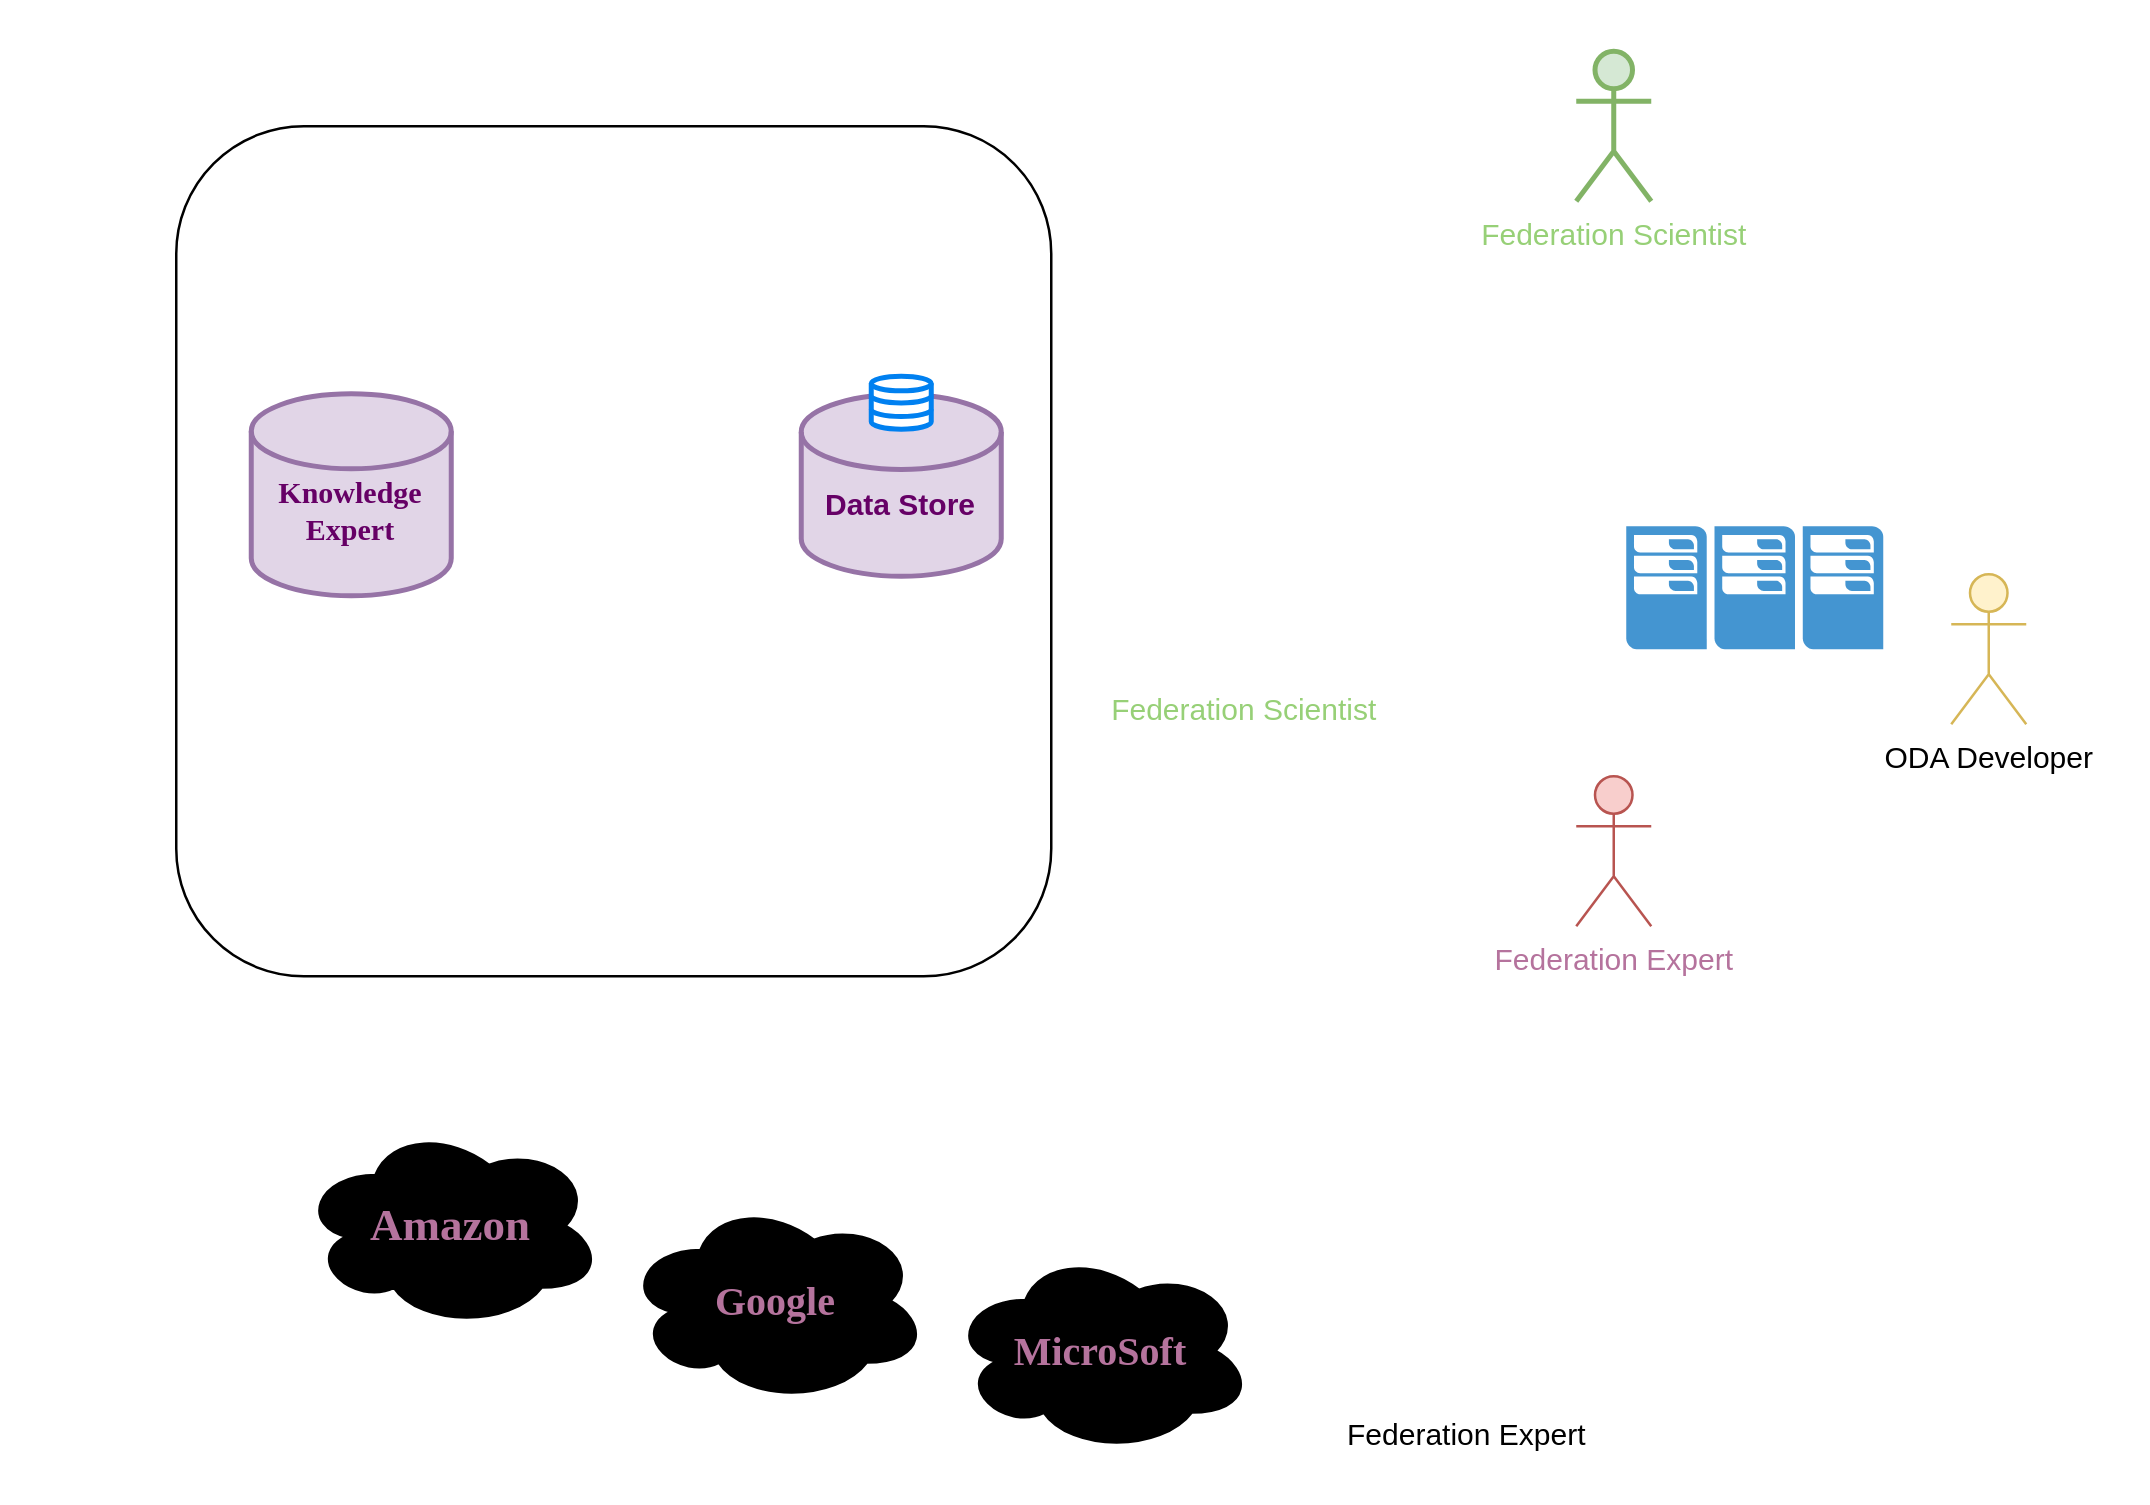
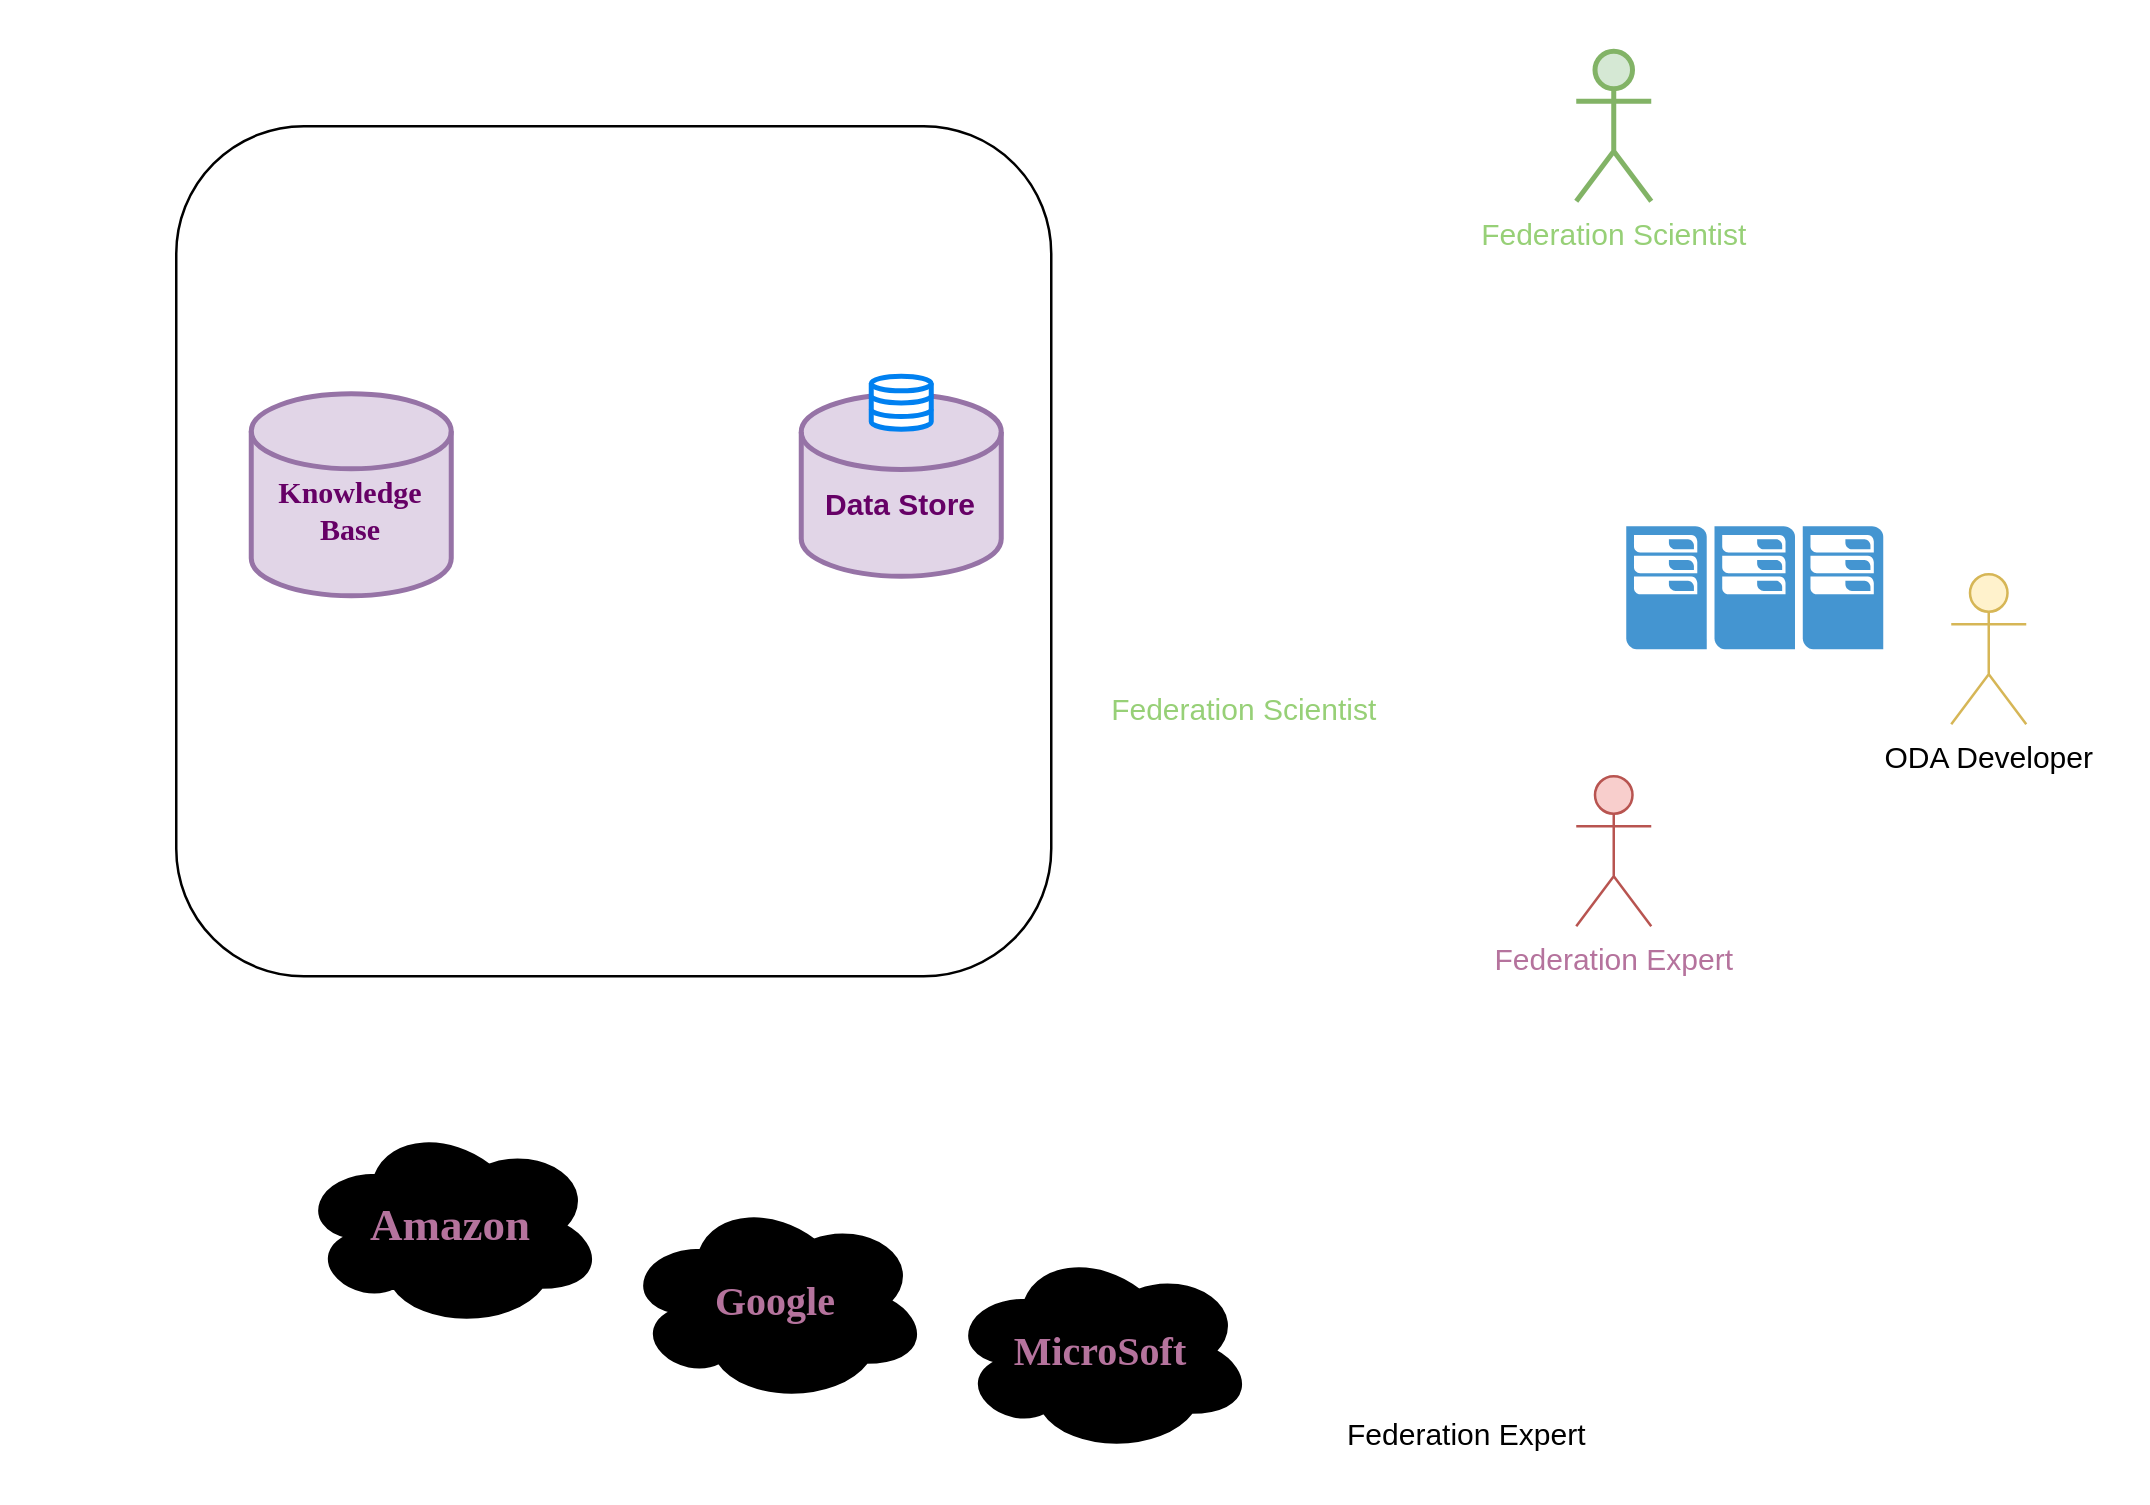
- <mxCell id="15" value="&lt;div&gt;&lt;b&gt;&lt;font face=&quot;Lucida Console&quot; color=&quot;#660066&quot;&gt;&lt;br&gt;&lt;/font&gt;&lt;/b&gt;&lt;/div&gt;&lt;div&gt;&lt;b&gt;&lt;font face=&quot;Lucida Console&quot; color=&quot;#660066&quot;&gt;Knowledge &lt;br&gt;&lt;/font&gt;&lt;/b&gt;&lt;/div&gt;&lt;div&gt;&lt;b&gt;&lt;font face=&quot;Lucida Console&quot; color=&quot;#660066&quot;&gt;Expert&lt;br&gt;&lt;/font&gt;&lt;/b&gt;&lt;/div&gt;" style="shape=cylinder2;whiteSpace=wrap;html=1;boundedLbl=1;backgroundOutline=1;size=15;shadow=0;sketch=0;strokeColor=#9673a6;strokeWidth=2;fillColor=#e1d5e7;" parent="14" vertex="1"><mxGeometry y="7" width="80" height="80.8" as="geometry" /></mxCell>
+ <mxCell id="15" value="&lt;div&gt;&lt;b&gt;&lt;font face=&quot;Lucida Console&quot; color=&quot;#660066&quot;&gt;&lt;br&gt;&lt;/font&gt;&lt;/b&gt;&lt;/div&gt;&lt;div&gt;&lt;b&gt;&lt;font face=&quot;Lucida Console&quot; color=&quot;#660066&quot;&gt;Knowledge &lt;br&gt;&lt;/font&gt;&lt;/b&gt;&lt;/div&gt;&lt;div&gt;&lt;b&gt;&lt;font face=&quot;Lucida Console&quot; color=&quot;#660066&quot;&gt;Base&lt;br&gt;&lt;/font&gt;&lt;/b&gt;&lt;/div&gt;" style="shape=cylinder2;whiteSpace=wrap;html=1;boundedLbl=1;backgroundOutline=1;size=15;shadow=0;sketch=0;strokeColor=#9673a6;strokeWidth=2;fillColor=#e1d5e7;" parent="14" vertex="1"><mxGeometry y="7" width="80" height="80.8" as="geometry" /></mxCell>
